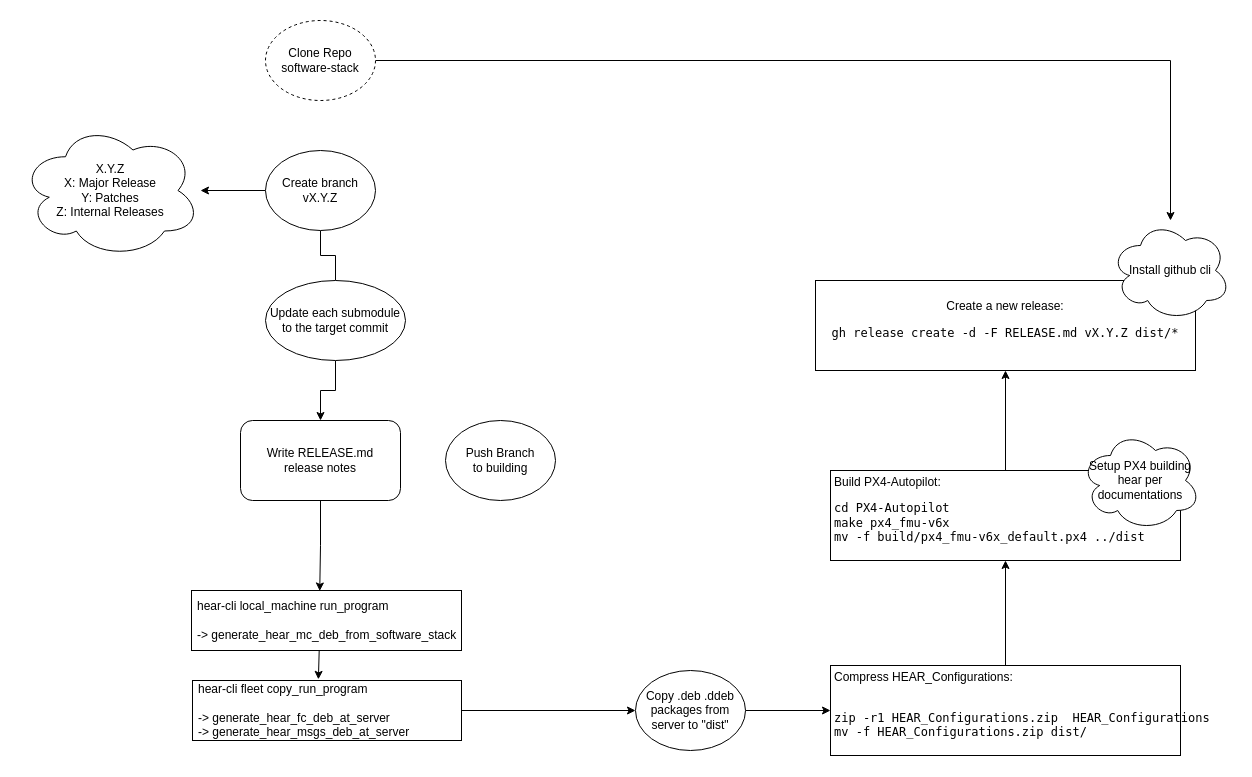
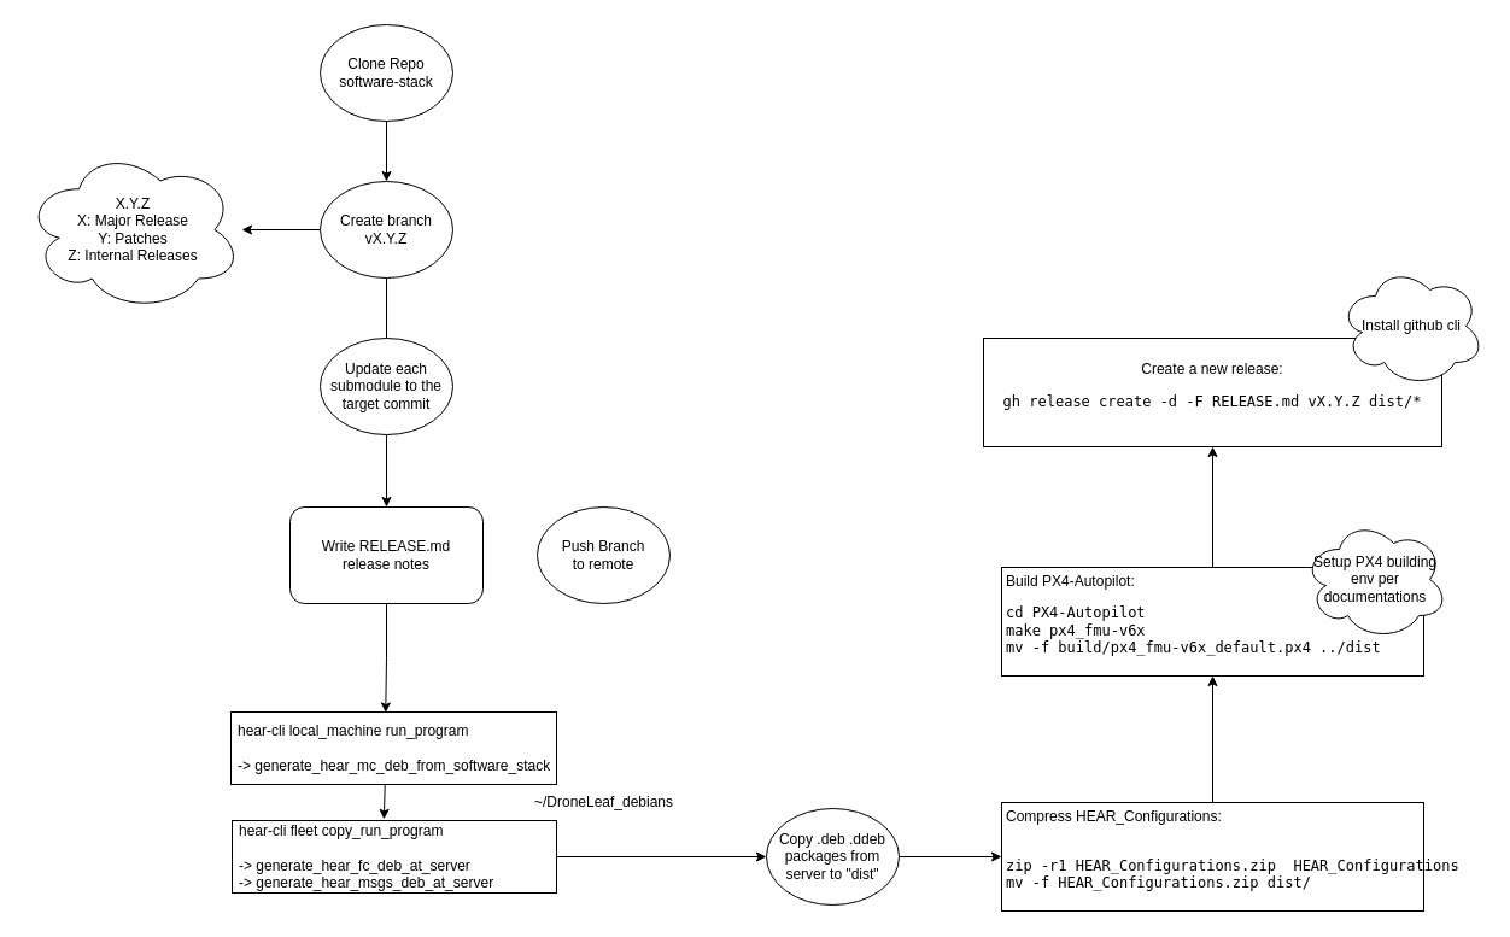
- <mxCell id="3" value="Clone Repo&lt;br&gt;software-stack" style="ellipse;whiteSpace=wrap;html=1;dashed=1;" vertex="1" parent="1"><mxGeometry x="265" y="20" width="110" height="80" as="geometry" /></mxCell>
+ <mxCell id="3" value="Clone Repo&lt;br&gt;software-stack" style="ellipse;whiteSpace=wrap;html=1;" vertex="1" parent="1"><mxGeometry x="265" y="20" width="110" height="80" as="geometry" /></mxCell>
- <mxCell id="2" style="edgeStyle=orthogonalEdgeStyle;rounded=0;orthogonalLoop=1;jettySize=auto;html=1;" edge="1" parent="1" source="3" target="27"><mxGeometry relative="1" as="geometry" /></mxCell>
+ <mxCell id="2" style="edgeStyle=orthogonalEdgeStyle;rounded=0;orthogonalLoop=1;jettySize=auto;html=1;entryX=0.5;entryY=0;entryDx=0;entryDy=0;" edge="1" parent="1" source="3" target="6"><mxGeometry relative="1" as="geometry" /></mxCell>
- <mxCell id="8" value="Update each submodule to the target commit" style="ellipse;whiteSpace=wrap;html=1;" vertex="1" parent="1"><mxGeometry x="265" y="280" width="140" height="80" as="geometry" /></mxCell>
+ <mxCell id="8" value="Update each submodule to the target commit" style="ellipse;whiteSpace=wrap;html=1;" vertex="1" parent="1"><mxGeometry x="265" y="280" width="110" height="80" as="geometry" /></mxCell>
- <mxCell id="11" value="Push Branch&lt;br&gt;to building" style="ellipse;whiteSpace=wrap;html=1;" vertex="1" parent="9"><mxGeometry x="205" width="110" height="80" as="geometry" /></mxCell>
+ <mxCell id="11" value="Push Branch&lt;br&gt;to remote" style="ellipse;whiteSpace=wrap;html=1;" vertex="1" parent="9"><mxGeometry x="205" width="110" height="80" as="geometry" /></mxCell>
- <mxCell id="25" value="Setup PX4 building hear per documentations" style="ellipse;shape=cloud;whiteSpace=wrap;html=1;" vertex="1" parent="1"><mxGeometry x="1080" y="430" width="120" height="100" as="geometry" /></mxCell>
+ <mxCell id="25" value="Setup PX4 building env per documentations" style="ellipse;shape=cloud;whiteSpace=wrap;html=1;" vertex="1" parent="1"><mxGeometry x="1080" y="430" width="120" height="100" as="geometry" /></mxCell>
+ <mxCell id="20" value="&lt;div&gt;~/DroneLeaf_debians&lt;br&gt;&lt;/div&gt;" style="text;html=1;align=center;verticalAlign=middle;resizable=0;points=[];autosize=1;strokeColor=none;fillColor=none;" vertex="1" parent="1"><mxGeometry x="430" y="650" width="140" height="30" as="geometry" /></mxCell>
